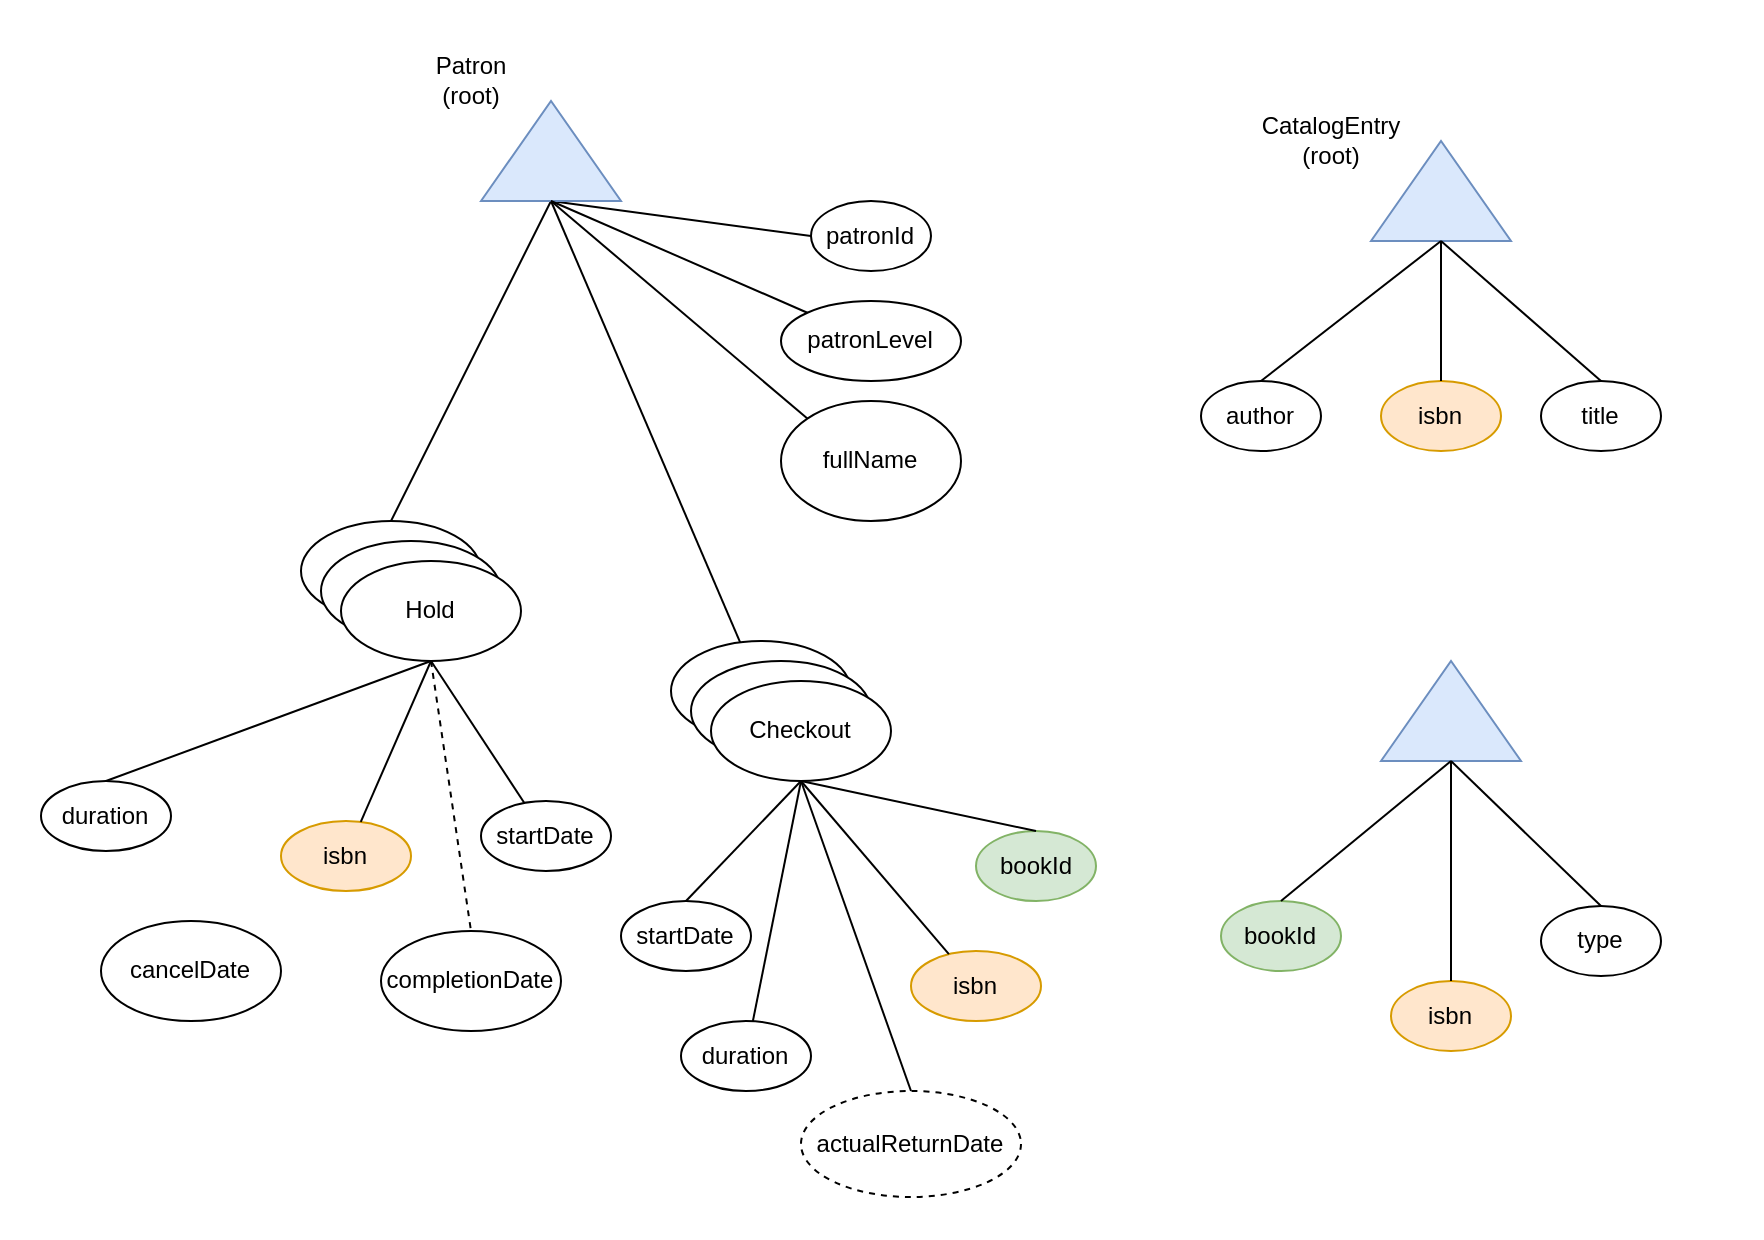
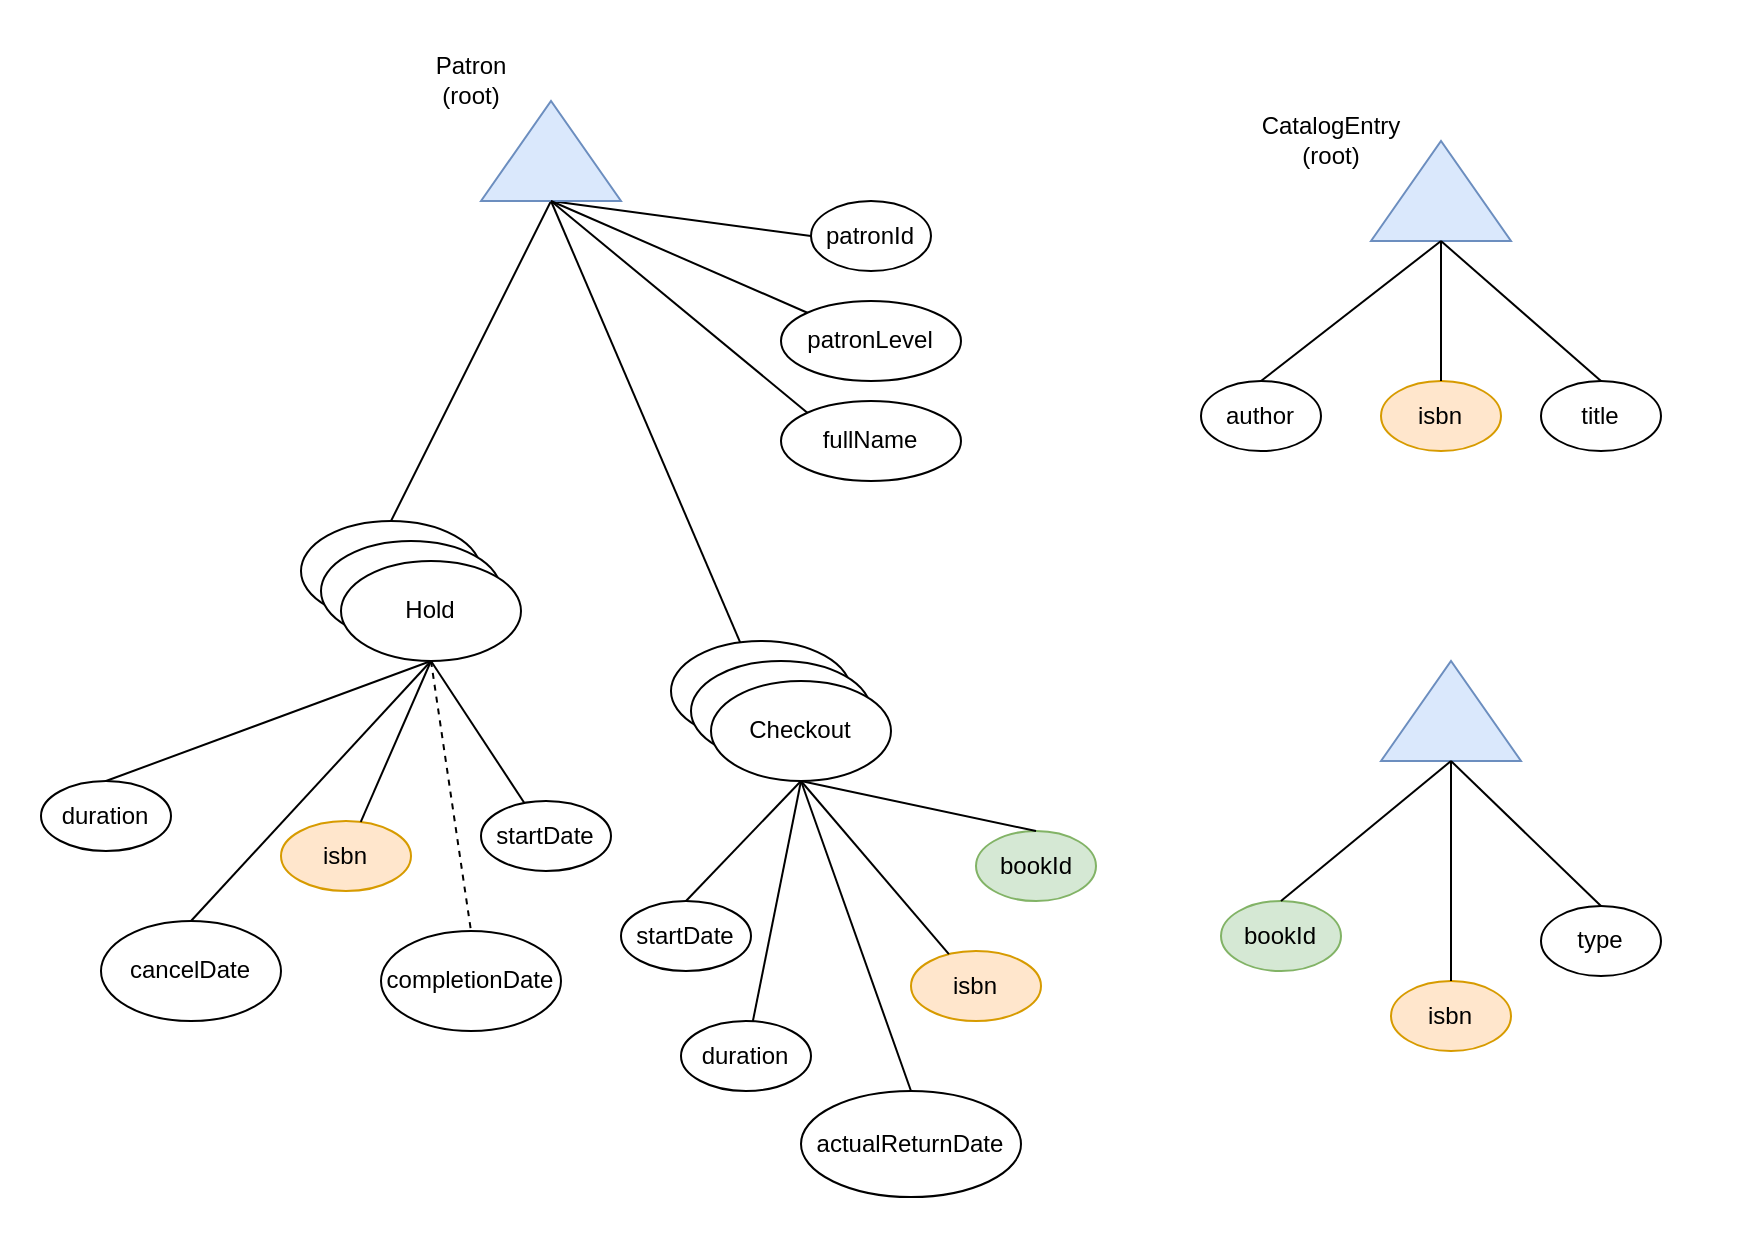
- <mxCell id="25" value="fullName" style="ellipse;whiteSpace=wrap;html=1;" parent="9" vertex="1"><mxGeometry x="310" y="180" width="90" height="60" as="geometry" /></mxCell>
+ <mxCell id="25" value="fullName" style="ellipse;whiteSpace=wrap;html=1;" parent="9" vertex="1"><mxGeometry x="310" y="180" width="90" height="40" as="geometry" /></mxCell>
+ <mxCell id="38" style="rounded=0;orthogonalLoop=1;jettySize=auto;html=1;exitX=0.5;exitY=1;exitDx=0;exitDy=0;entryX=0.5;entryY=0;entryDx=0;entryDy=0;endArrow=none;endFill=0;" parent="1" source="13" target="34" edge="1"><mxGeometry relative="1" as="geometry" /></mxCell>
- <mxCell id="59" value="actualReturnDate" style="ellipse;whiteSpace=wrap;html=1;dashed=1;" vertex="1" parent="1"><mxGeometry x="400" y="545" width="110" height="53" as="geometry" /></mxCell>
+ <mxCell id="59" value="actualReturnDate" style="ellipse;whiteSpace=wrap;html=1;" vertex="1" parent="1"><mxGeometry x="400" y="545" width="110" height="53" as="geometry" /></mxCell>
